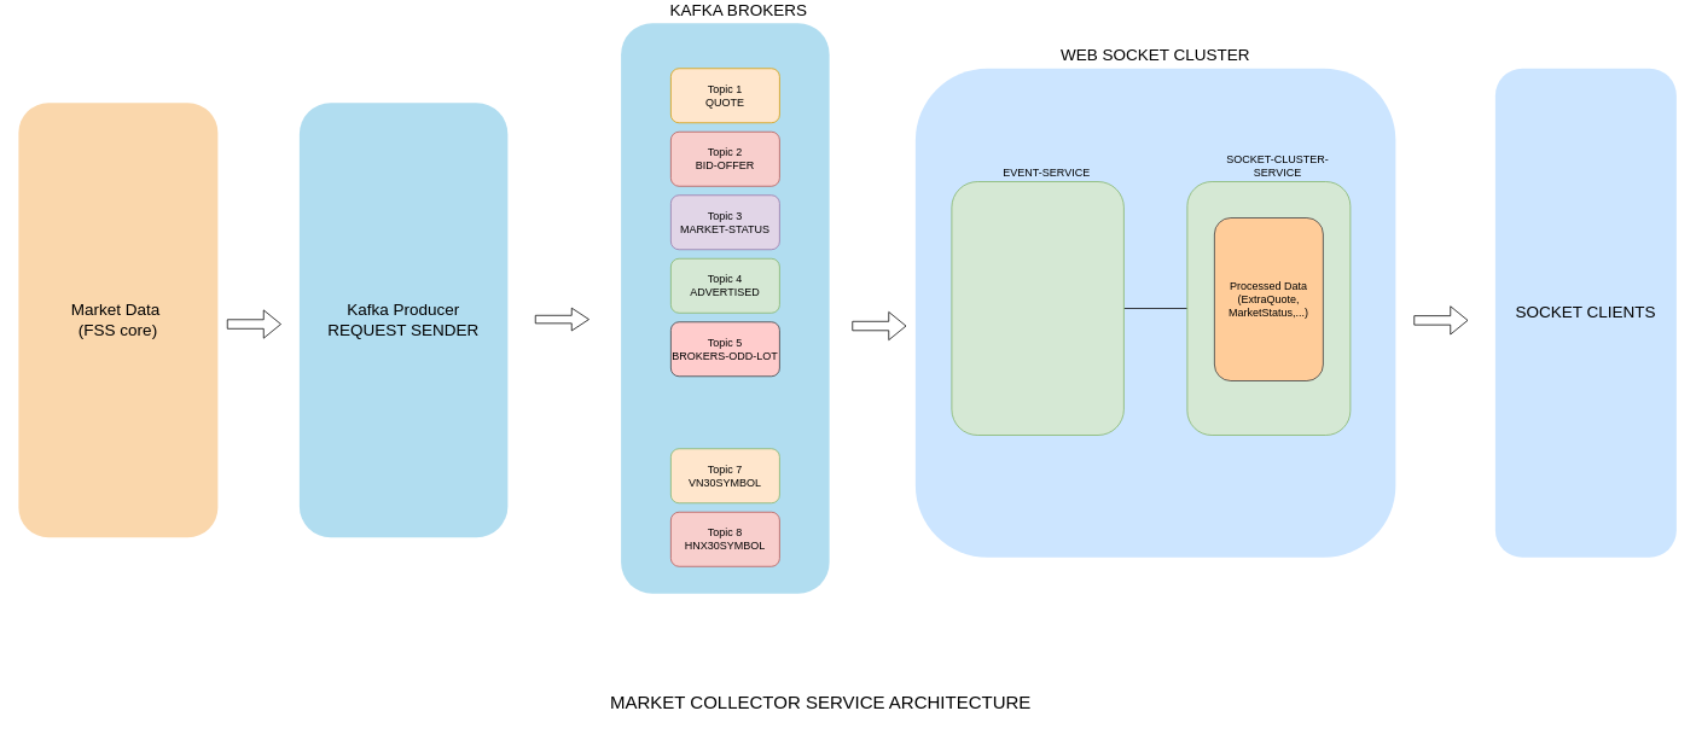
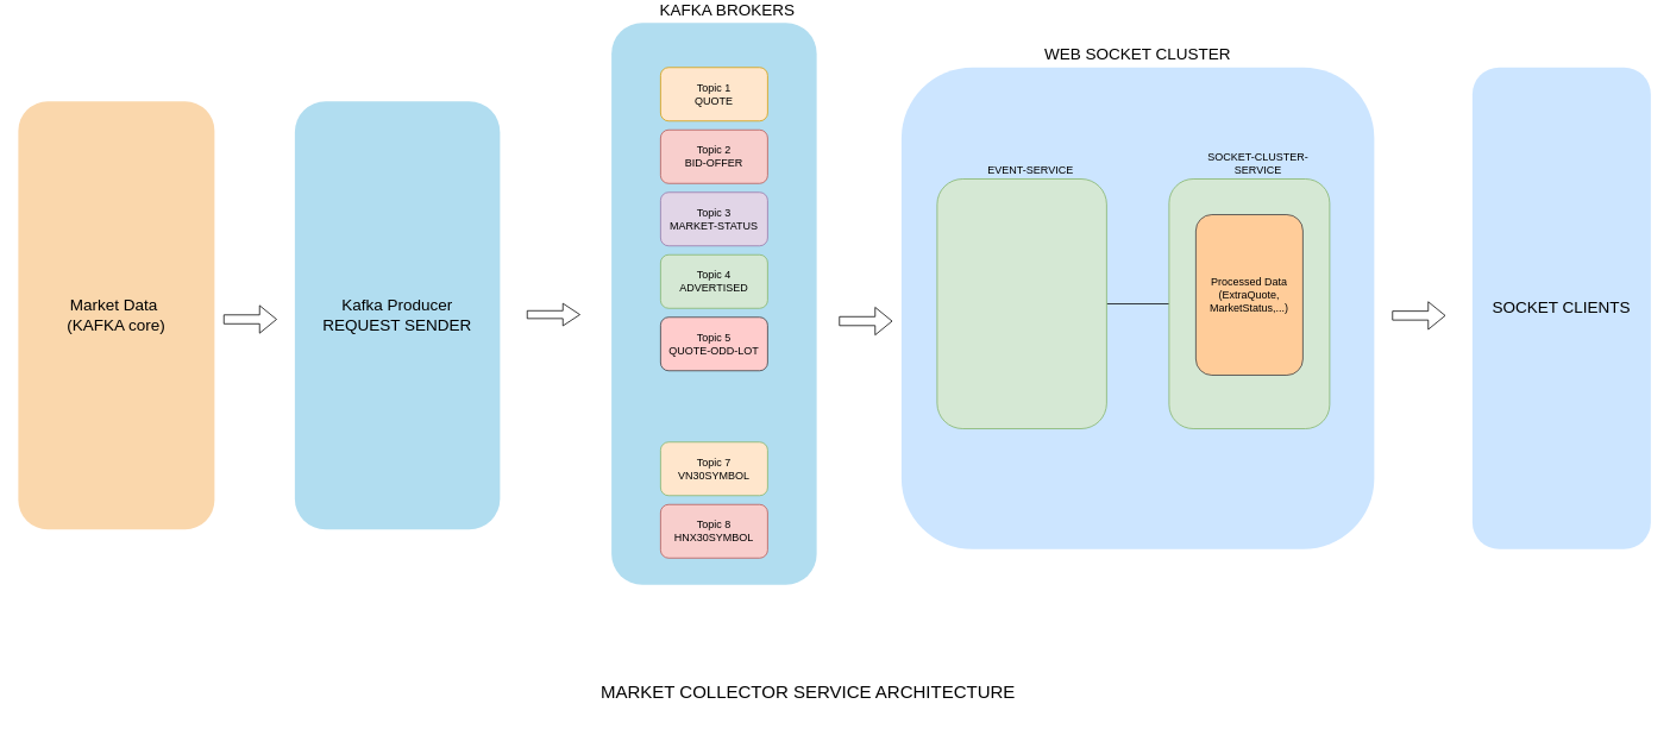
- <mxCell id="6" value="Market Data&amp;nbsp;&lt;br style=&quot;font-size: 18px;&quot;&gt;(FSS core)" style="rounded=1;whiteSpace=wrap;html=1;fillColor=#fad7ac;strokeColor=none;fontSize=18;" vertex="1" parent="1"><mxGeometry x="20" y="108" width="220" height="480" as="geometry" /></mxCell>
+ <mxCell id="6" value="Market Data&amp;nbsp;&lt;br style=&quot;font-size: 18px;&quot;&gt;(KAFKA core)" style="rounded=1;whiteSpace=wrap;html=1;fillColor=#fad7ac;strokeColor=none;fontSize=18;" vertex="1" parent="1"><mxGeometry x="20" y="108" width="220" height="480" as="geometry" /></mxCell>
- <mxCell id="11" value="Topic 5&lt;br&gt;BROKERS-ODD-LOT" style="rounded=1;whiteSpace=wrap;html=1;fillColor=#ffcccc;strokeColor=#36393d;" vertex="1" parent="1"><mxGeometry x="740" y="350" width="120" height="60" as="geometry" /></mxCell>
+ <mxCell id="11" value="Topic 5&lt;br&gt;QUOTE-ODD-LOT" style="rounded=1;whiteSpace=wrap;html=1;fillColor=#ffcccc;strokeColor=#36393d;" vertex="1" parent="1"><mxGeometry x="740" y="350" width="120" height="60" as="geometry" /></mxCell>
